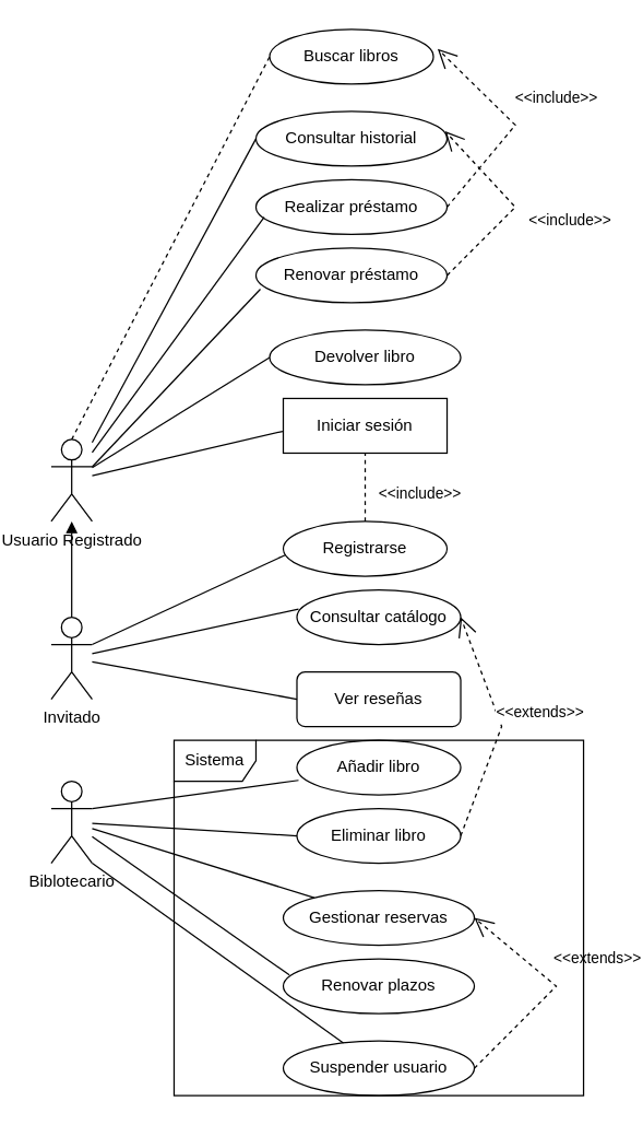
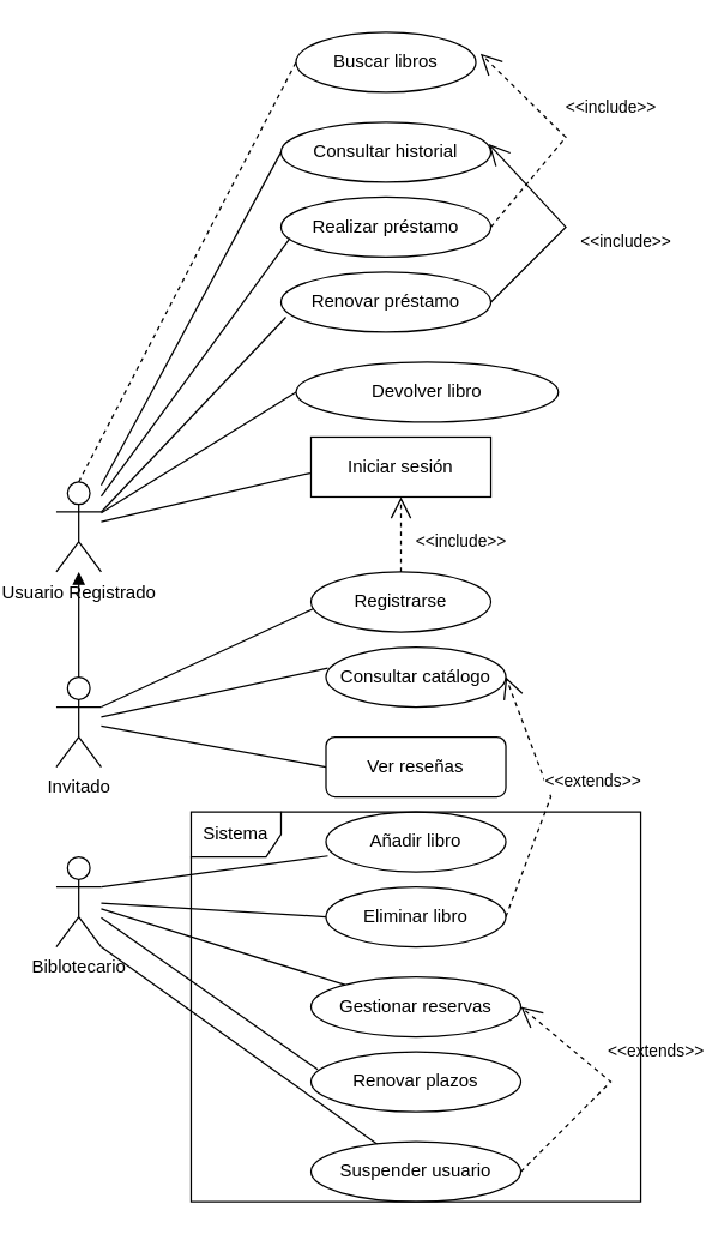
- <mxCell id="49" value="&amp;lt;&amp;lt;include&amp;gt;&amp;gt;" style="endArrow=open;endSize=12;dashed=1;html=1;rounded=0;exitX=1;exitY=0.5;exitDx=0;exitDy=0;entryX=0.99;entryY=0.364;entryDx=0;entryDy=0;entryPerimeter=0;" edge="1" parent="1" source="11" target="8"><mxGeometry x="-0.033" y="-41" width="160" relative="1" as="geometry"><mxPoint x="340" y="310" as="sourcePoint" /><mxPoint x="500" y="310" as="targetPoint" /><Array as="points"><mxPoint x="360" y="150" /></Array><mxPoint x="10" y="38" as="offset" /></mxGeometry></mxCell>
+ <mxCell id="49" value="&amp;lt;&amp;lt;include&amp;gt;&amp;gt;" style="endArrow=open;endSize=12;dashed=0;html=1;rounded=0;exitX=1;exitY=0.5;exitDx=0;exitDy=0;entryX=0.99;entryY=0.364;entryDx=0;entryDy=0;entryPerimeter=0;" edge="1" parent="1" source="11" target="8"><mxGeometry x="-0.033" y="-41" width="160" relative="1" as="geometry"><mxPoint x="340" y="310" as="sourcePoint" /><mxPoint x="500" y="310" as="targetPoint" /><Array as="points"><mxPoint x="360" y="150" /></Array><mxPoint x="10" y="38" as="offset" /></mxGeometry></mxCell>
- <mxCell id="10" value="Devolver libro" style="ellipse;whiteSpace=wrap;html=1;" vertex="1" parent="1"><mxGeometry x="180" y="240" width="140" height="40" as="geometry" /></mxCell>
+ <mxCell id="10" value="Devolver libro" style="ellipse;whiteSpace=wrap;html=1;" vertex="1" parent="1"><mxGeometry x="180" y="240" width="175" height="40" as="geometry" /></mxCell>
- <mxCell id="33" value="&amp;lt;&amp;lt;include&amp;gt;&amp;gt;" style="endArrow=none;endSize=12;dashed=1;html=1;rounded=0;exitX=0.5;exitY=0;exitDx=0;exitDy=0;" edge="1" parent="1" source="3" target="6"><mxGeometry x="-0.2" y="-40" width="160" relative="1" as="geometry"><mxPoint x="260" y="580" as="sourcePoint" /><mxPoint x="420" y="580" as="targetPoint" /><mxPoint as="offset" /></mxGeometry></mxCell>
+ <mxCell id="33" value="&amp;lt;&amp;lt;include&amp;gt;&amp;gt;" style="endArrow=open;endSize=12;dashed=1;html=1;rounded=0;exitX=0.5;exitY=0;exitDx=0;exitDy=0;" edge="1" parent="1" source="3" target="6"><mxGeometry x="-0.2" y="-40" width="160" relative="1" as="geometry"><mxPoint x="260" y="580" as="sourcePoint" /><mxPoint x="420" y="580" as="targetPoint" /><mxPoint as="offset" /></mxGeometry></mxCell>
